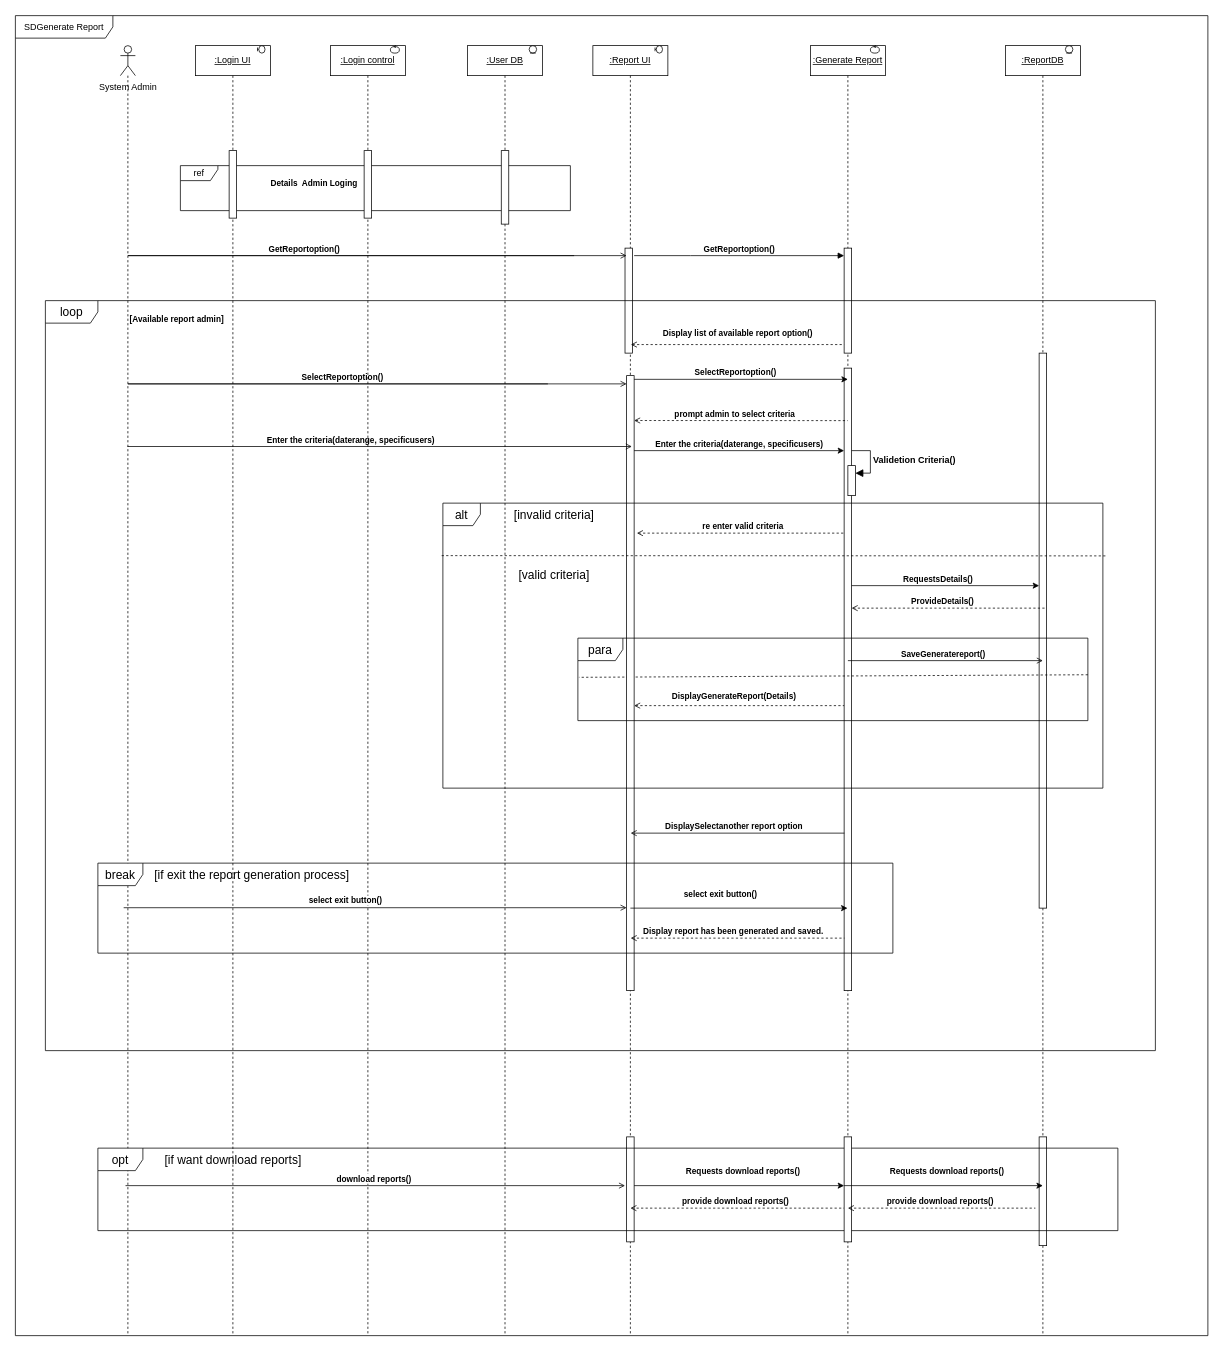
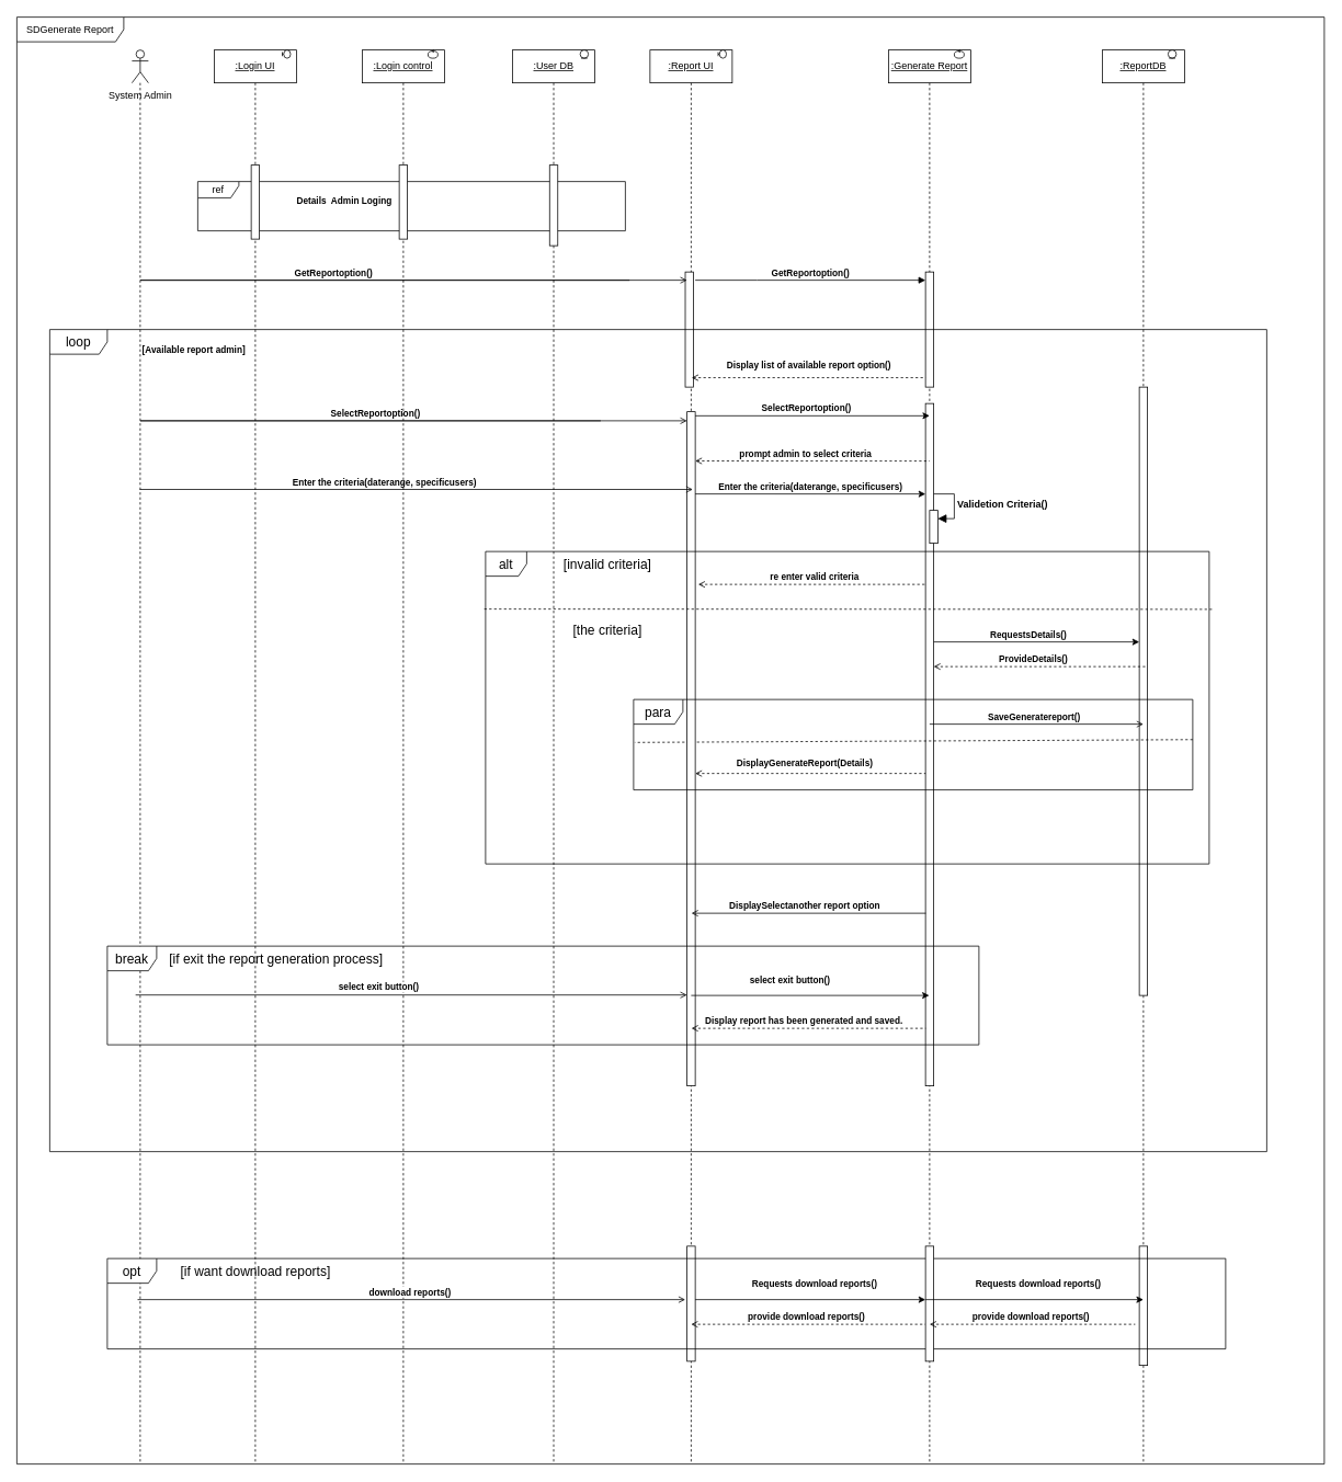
- <mxCell id="36" value="[valid criteria]" style="text;html=1;align=center;verticalAlign=middle;resizable=0;points=[];autosize=1;strokeColor=none;fillColor=none;fontSize=16;" parent="1" vertex="1"><mxGeometry x="677.85" y="750" width="120" height="30" as="geometry" /></mxCell>
+ <mxCell id="36" value="[the criteria]" style="text;html=1;align=center;verticalAlign=middle;resizable=0;points=[];autosize=1;strokeColor=none;fillColor=none;fontSize=16;" parent="1" vertex="1"><mxGeometry x="677.85" y="750" width="120" height="30" as="geometry" /></mxCell>
